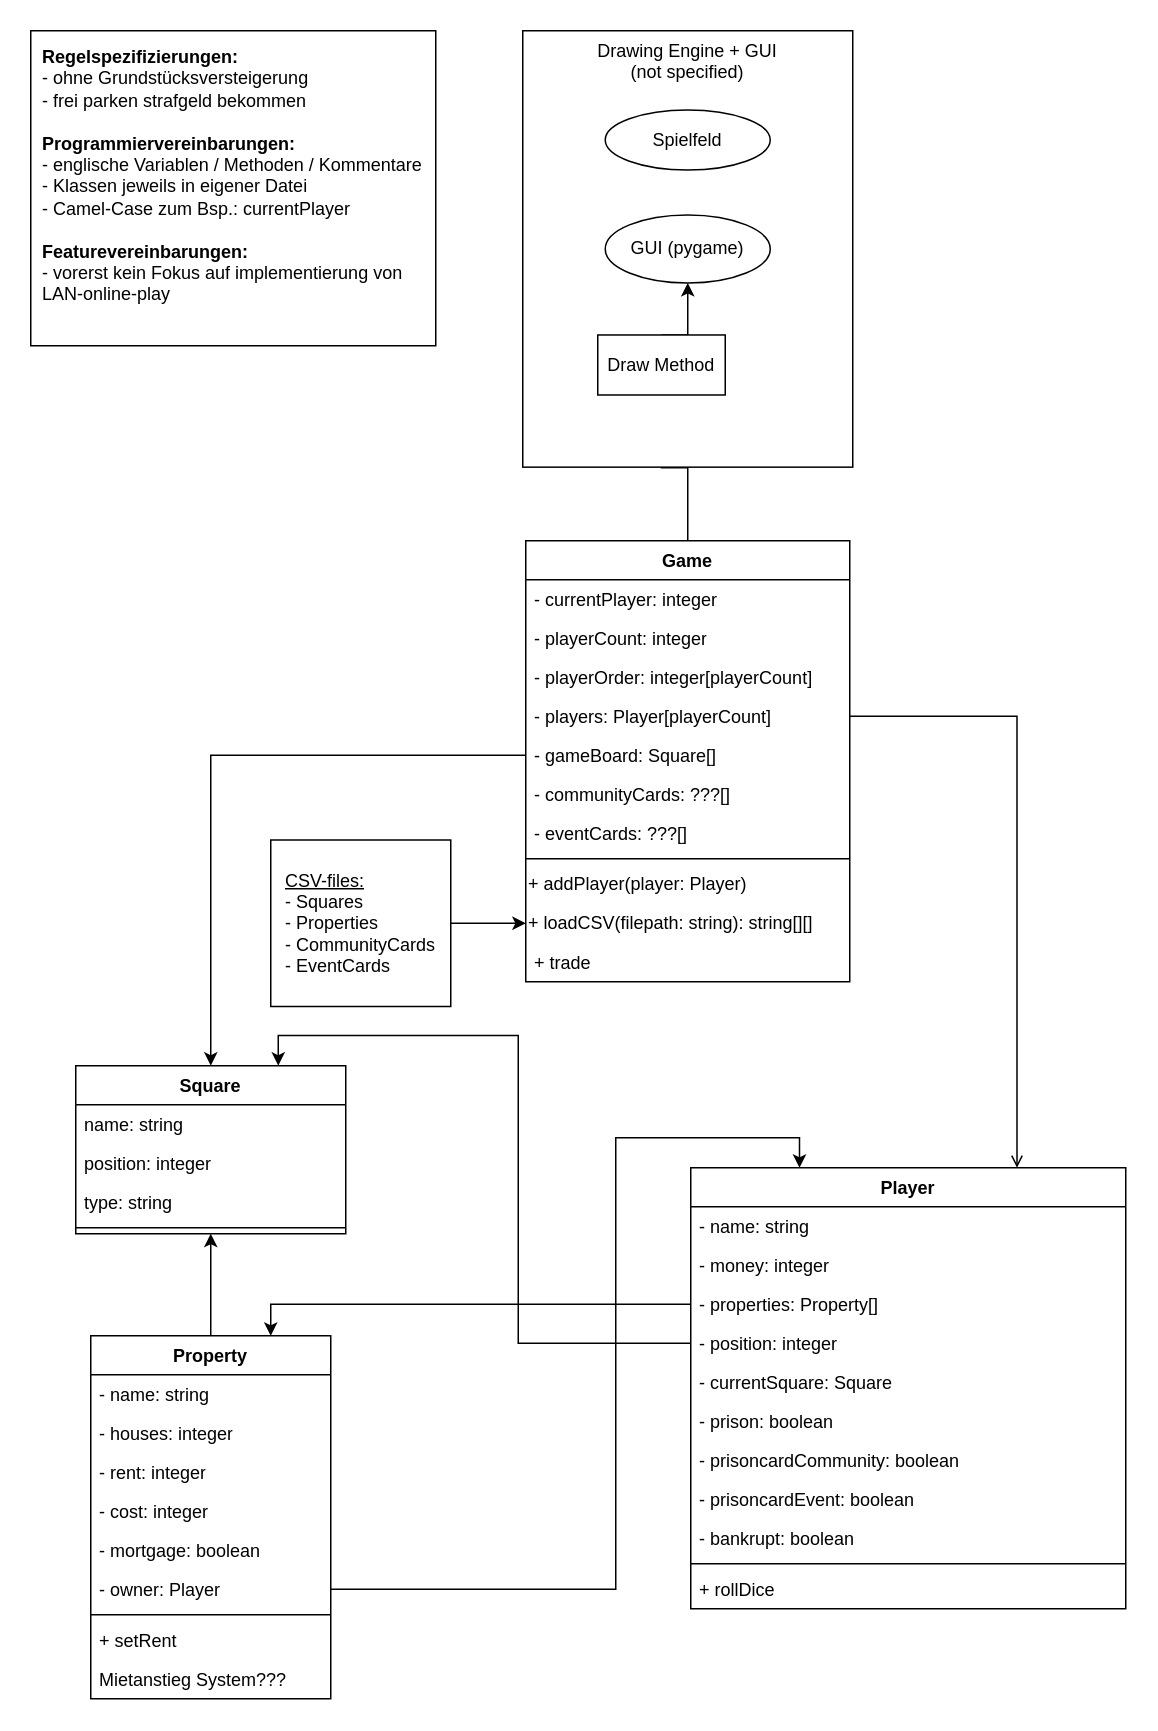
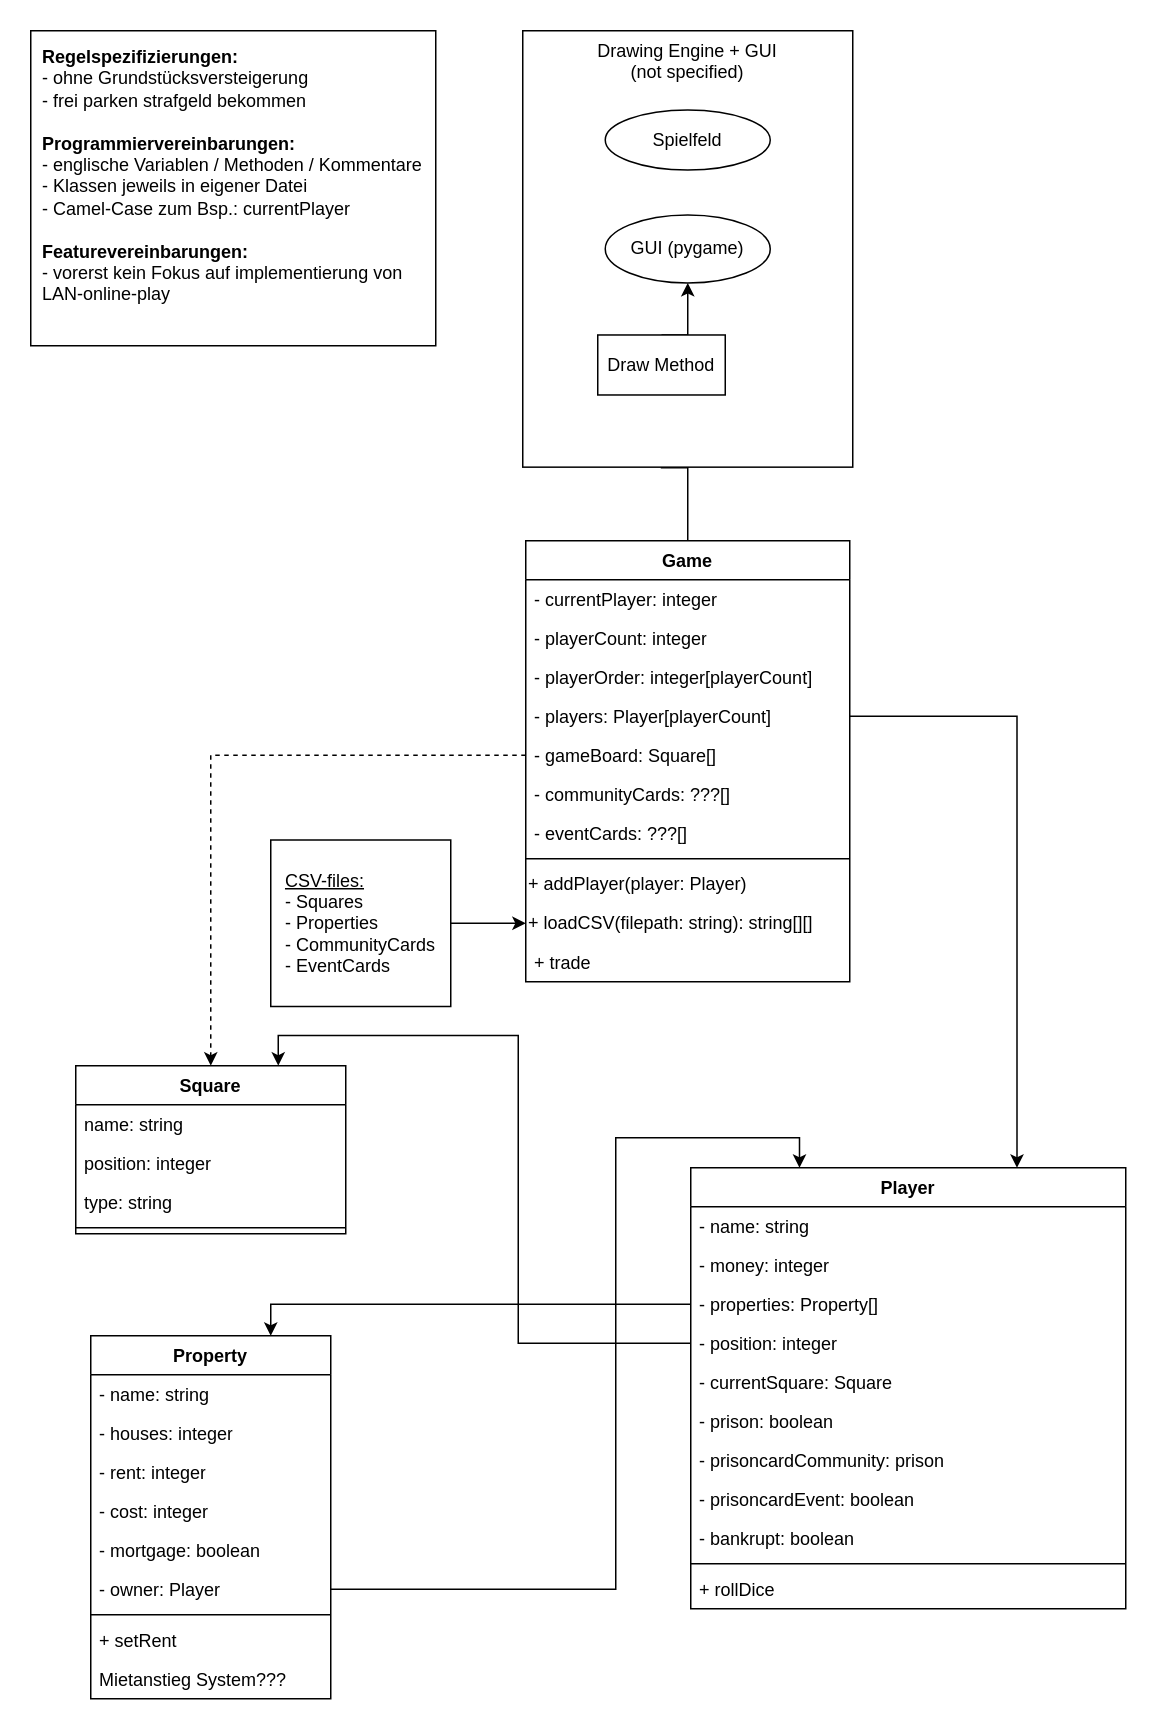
- <mxCell id="53" style="edgeStyle=orthogonalEdgeStyle;rounded=0;orthogonalLoop=1;jettySize=auto;html=1;exitX=0;exitY=0.5;exitDx=0;exitDy=0;entryX=0.5;entryY=0;entryDx=0;entryDy=0;" edge="1" parent="1" source="30" target="37"><mxGeometry relative="1" as="geometry" /></mxCell>
+ <mxCell id="53" style="edgeStyle=orthogonalEdgeStyle;rounded=0;orthogonalLoop=1;jettySize=auto;html=1;exitX=0;exitY=0.5;exitDx=0;exitDy=0;entryX=0.5;entryY=0;entryDx=0;entryDy=0;dashed=1;" edge="1" parent="1" source="30" target="37"><mxGeometry relative="1" as="geometry" /></mxCell>
- <mxCell id="54" style="edgeStyle=orthogonalEdgeStyle;rounded=0;orthogonalLoop=1;jettySize=auto;html=1;exitX=1;exitY=0.5;exitDx=0;exitDy=0;entryX=0.75;entryY=0;entryDx=0;entryDy=0;endArrow=open;" edge="1" parent="1" source="29" target="2"><mxGeometry relative="1" as="geometry" /></mxCell>
+ <mxCell id="54" style="edgeStyle=orthogonalEdgeStyle;rounded=0;orthogonalLoop=1;jettySize=auto;html=1;exitX=1;exitY=0.5;exitDx=0;exitDy=0;entryX=0.75;entryY=0;entryDx=0;entryDy=0;" edge="1" parent="1" source="29" target="2"><mxGeometry relative="1" as="geometry" /></mxCell>
- <mxCell id="14" style="edgeStyle=orthogonalEdgeStyle;rounded=0;orthogonalLoop=1;jettySize=auto;html=1;exitX=0.5;exitY=0;exitDx=0;exitDy=0;entryX=0.5;entryY=1;entryDx=0;entryDy=0;" edge="1" parent="1" source="15" target="37"><mxGeometry relative="1" as="geometry" /></mxCell>
- <mxCell id="9" value="- prisoncardCommunity: boolean" style="text;strokeColor=none;fillColor=none;align=left;verticalAlign=top;spacingLeft=4;spacingRight=4;overflow=hidden;rotatable=0;points=[[0,0.5],[1,0.5]];portConstraint=eastwest;whiteSpace=wrap;html=1;" parent="2" vertex="1"><mxGeometry y="182" width="290" height="26" as="geometry" /></mxCell>
+ <mxCell id="9" value="- prisoncardCommunity: prison" style="text;strokeColor=none;fillColor=none;align=left;verticalAlign=top;spacingLeft=4;spacingRight=4;overflow=hidden;rotatable=0;points=[[0,0.5],[1,0.5]];portConstraint=eastwest;whiteSpace=wrap;html=1;" parent="2" vertex="1"><mxGeometry y="182" width="290" height="26" as="geometry" /></mxCell>
